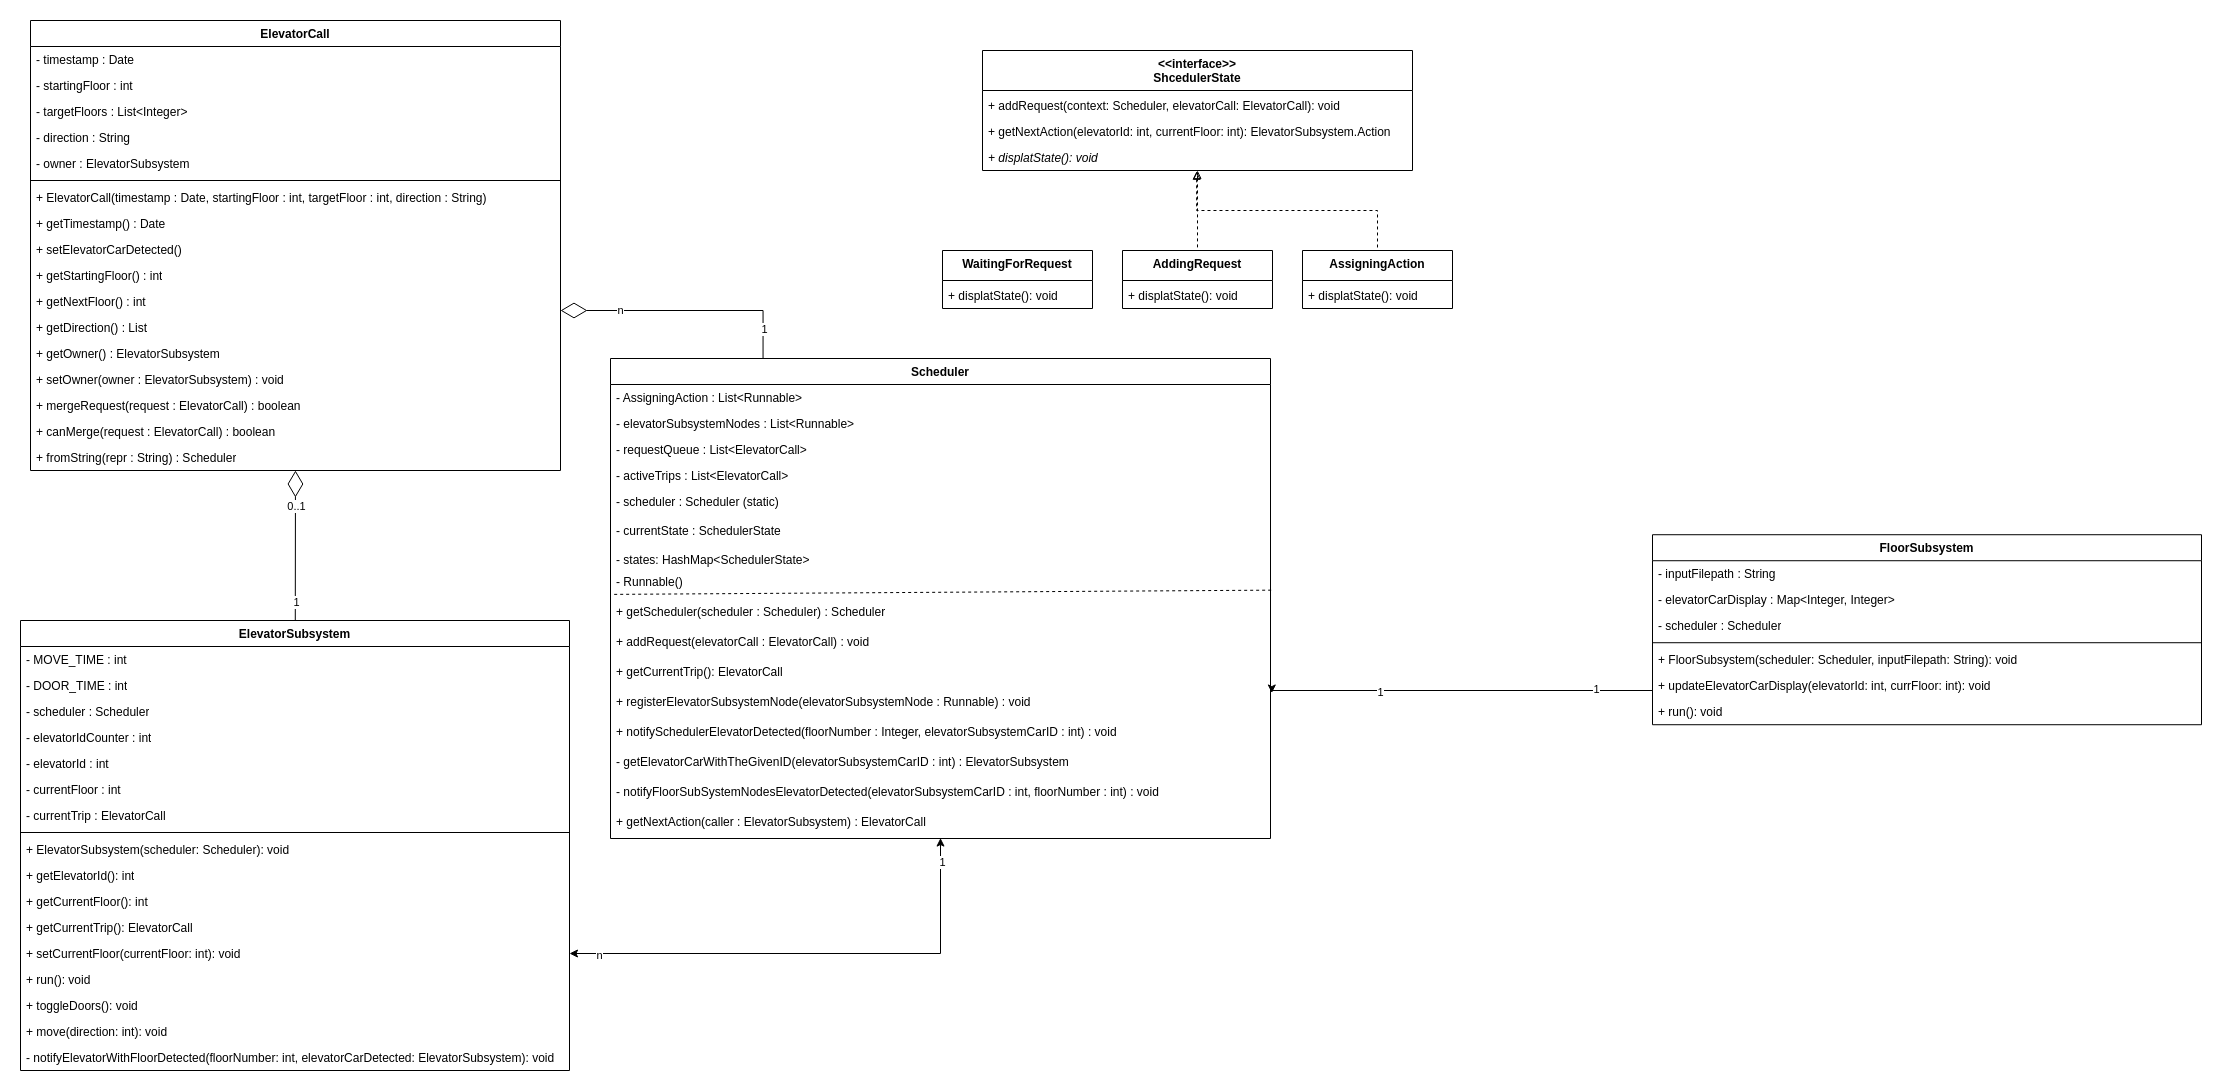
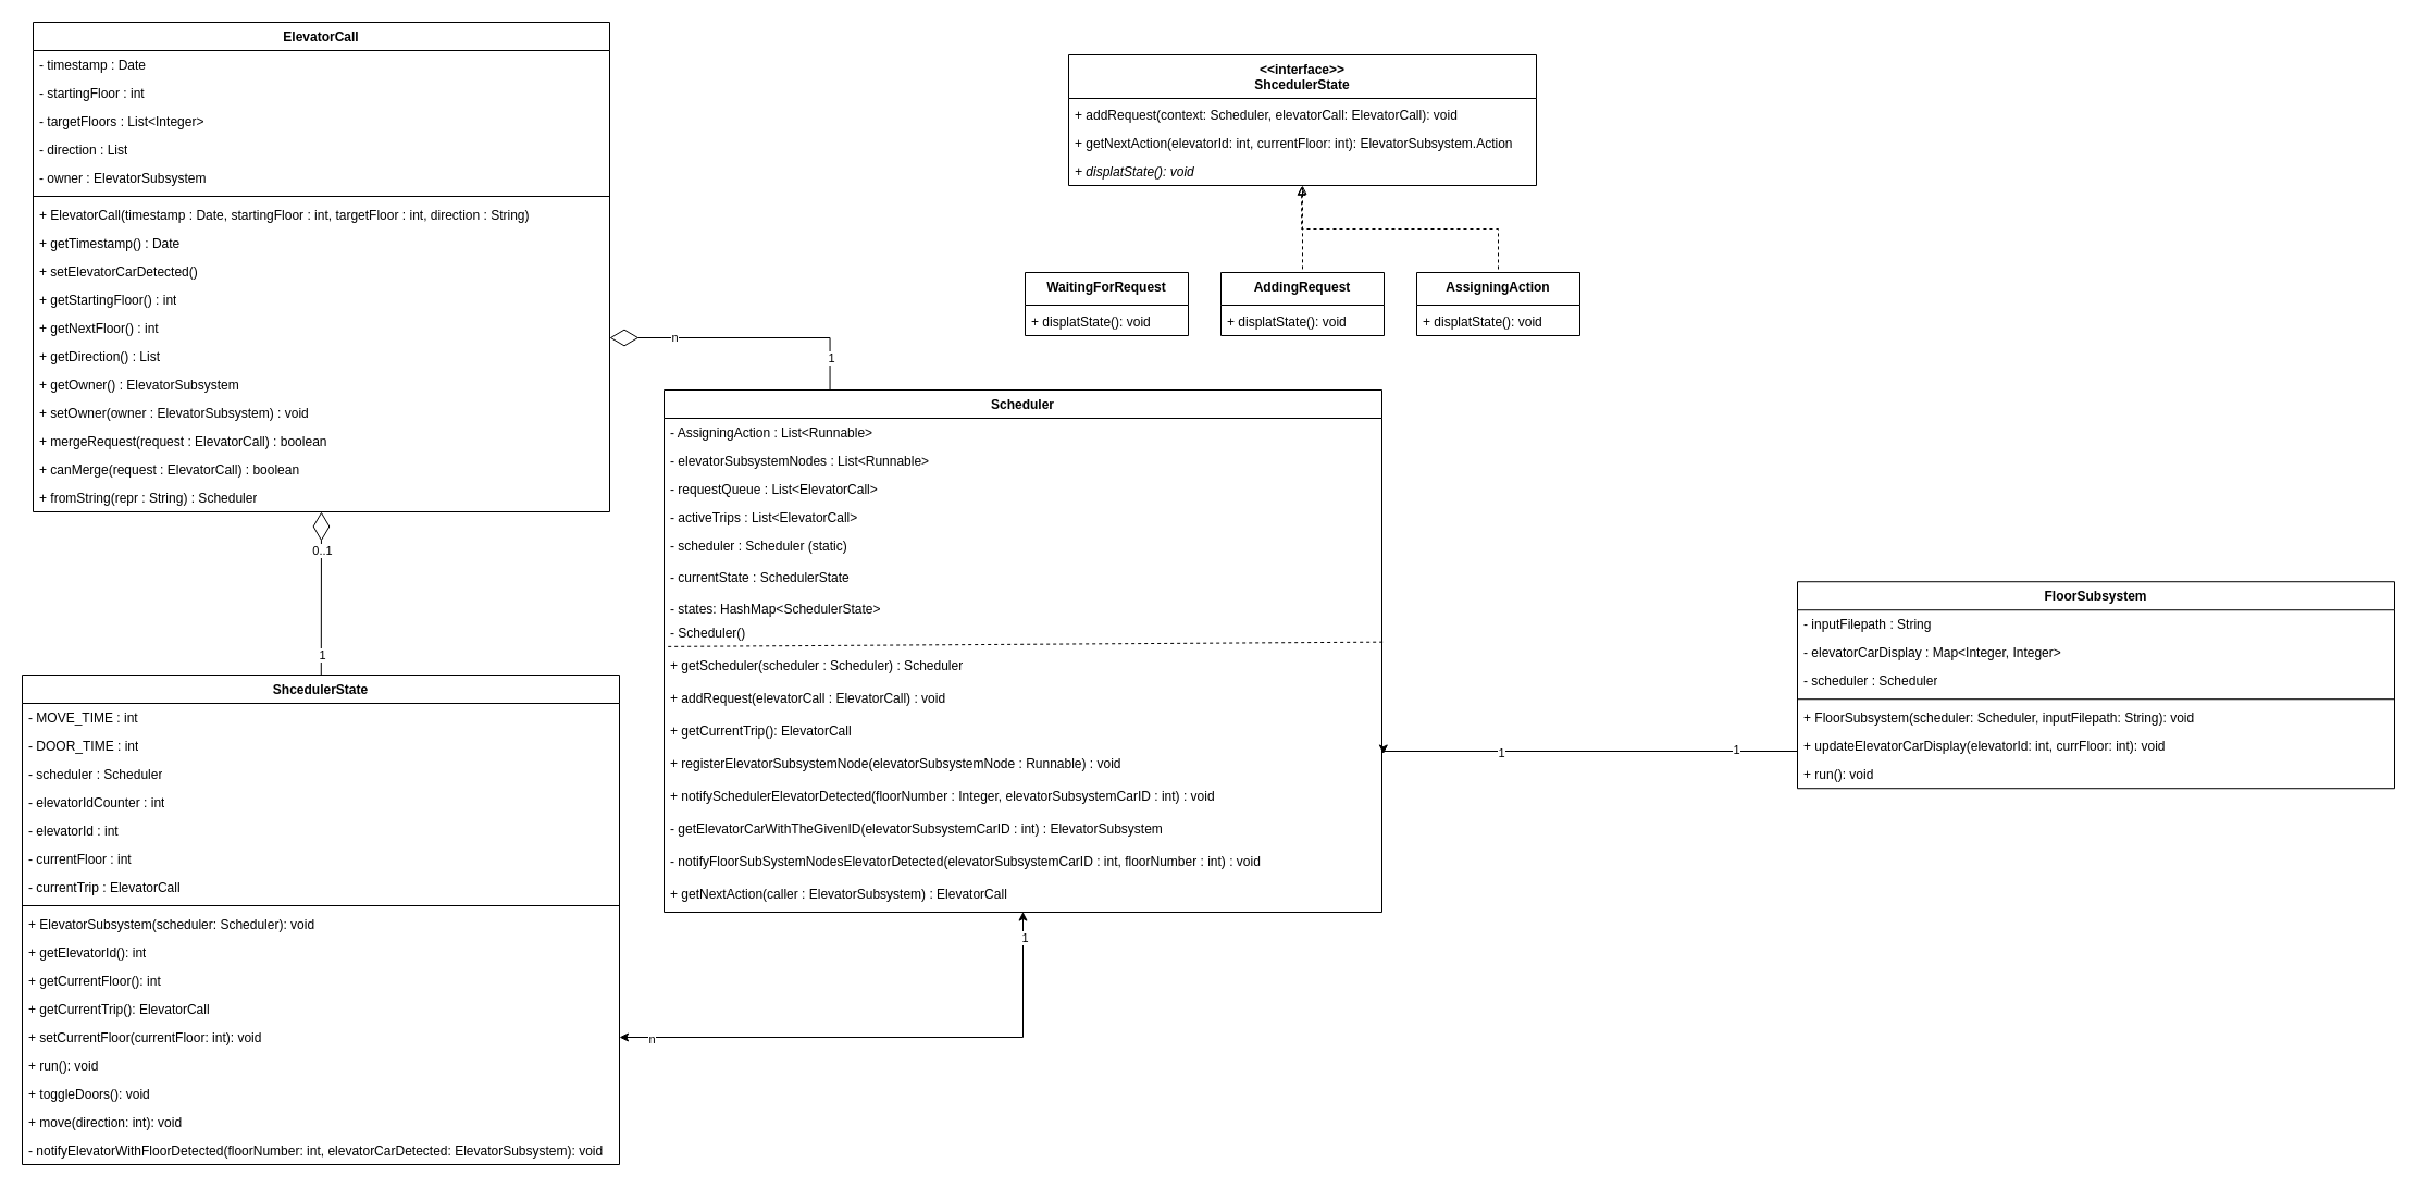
- <mxCell id="6" value="-&amp;nbsp;direction : String" style="text;strokeColor=none;fillColor=none;align=left;verticalAlign=top;spacingLeft=4;spacingRight=4;overflow=hidden;rotatable=0;points=[[0,0.5],[1,0.5]];portConstraint=eastwest;whiteSpace=wrap;html=1;" parent="2" vertex="1"><mxGeometry y="104" width="530" height="26" as="geometry" /></mxCell>
+ <mxCell id="6" value="-&amp;nbsp;direction : List" style="text;strokeColor=none;fillColor=none;align=left;verticalAlign=top;spacingLeft=4;spacingRight=4;overflow=hidden;rotatable=0;points=[[0,0.5],[1,0.5]];portConstraint=eastwest;whiteSpace=wrap;html=1;" parent="2" vertex="1"><mxGeometry y="104" width="530" height="26" as="geometry" /></mxCell>
- <mxCell id="70" value="&lt;div&gt;- Runnable()&lt;/div&gt;&lt;div&gt;&lt;br&gt;&lt;/div&gt;" style="text;strokeColor=none;fillColor=none;align=left;verticalAlign=top;spacingLeft=4;spacingRight=4;overflow=hidden;rotatable=0;points=[[0,0.5],[1,0.5]];portConstraint=eastwest;whiteSpace=wrap;html=1;" vertex="1" parent="1"><mxGeometry x="610" y="568" width="660" height="26" as="geometry" /></mxCell>
+ <mxCell id="70" value="&lt;div&gt;- Scheduler()&lt;/div&gt;&lt;div&gt;&lt;br&gt;&lt;/div&gt;" style="text;strokeColor=none;fillColor=none;align=left;verticalAlign=top;spacingLeft=4;spacingRight=4;overflow=hidden;rotatable=0;points=[[0,0.5],[1,0.5]];portConstraint=eastwest;whiteSpace=wrap;html=1;" vertex="1" parent="1"><mxGeometry x="610" y="568" width="660" height="26" as="geometry" /></mxCell>
- <mxCell id="72" value="ElevatorSubsystem" style="swimlane;fontStyle=1;align=center;verticalAlign=top;childLayout=stackLayout;horizontal=1;startSize=26;horizontalStack=0;resizeParent=1;resizeParentMax=0;resizeLast=0;collapsible=1;marginBottom=0;whiteSpace=wrap;html=1;" vertex="1" parent="1"><mxGeometry x="20" y="620" width="549" height="450" as="geometry" /></mxCell>
+ <mxCell id="72" value="ShcedulerState" style="swimlane;fontStyle=1;align=center;verticalAlign=top;childLayout=stackLayout;horizontal=1;startSize=26;horizontalStack=0;resizeParent=1;resizeParentMax=0;resizeLast=0;collapsible=1;marginBottom=0;whiteSpace=wrap;html=1;" vertex="1" parent="1"><mxGeometry x="20" y="620" width="549" height="450" as="geometry" /></mxCell>
